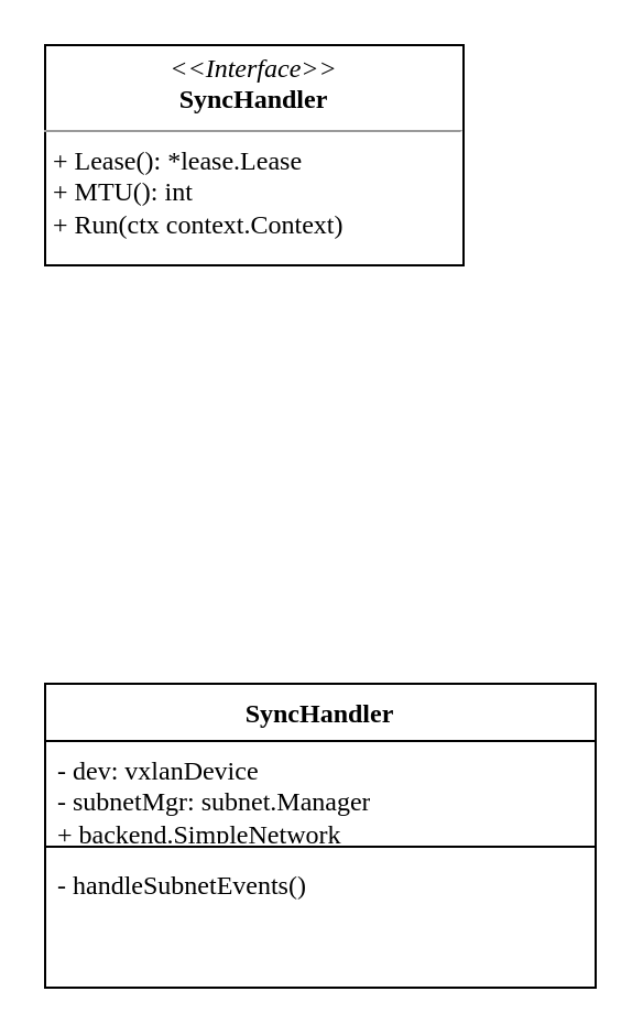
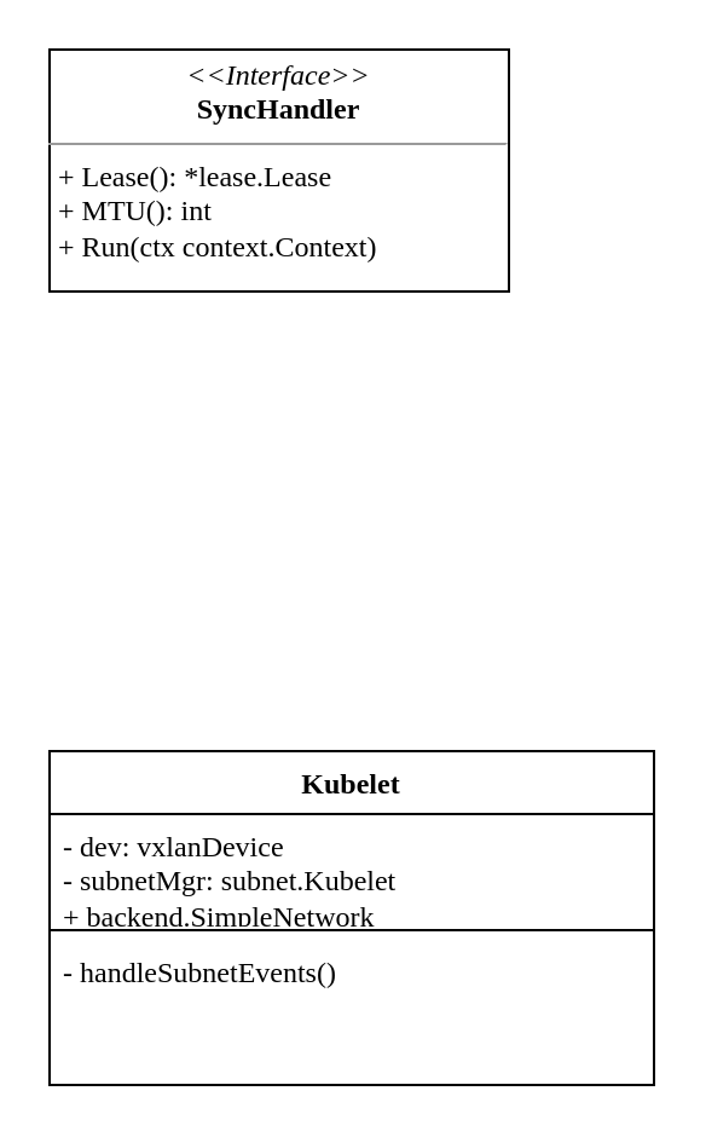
- <mxCell id="2" value="SyncHandler" style="swimlane;fontStyle=1;align=center;verticalAlign=top;childLayout=stackLayout;horizontal=1;startSize=26;horizontalStack=0;resizeParent=1;resizeParentMax=0;resizeLast=0;collapsible=1;marginBottom=0;whiteSpace=wrap;html=1;fontFamily=Tahoma;" parent="1" vertex="1"><mxGeometry x="20" y="310" width="250" height="138" as="geometry" /></mxCell>
+ <mxCell id="2" value="Kubelet" style="swimlane;fontStyle=1;align=center;verticalAlign=top;childLayout=stackLayout;horizontal=1;startSize=26;horizontalStack=0;resizeParent=1;resizeParentMax=0;resizeLast=0;collapsible=1;marginBottom=0;whiteSpace=wrap;html=1;fontFamily=Tahoma;" parent="1" vertex="1"><mxGeometry x="20" y="310" width="250" height="138" as="geometry" /></mxCell>
- <mxCell id="3" value="- dev:&amp;nbsp;vxlanDevice&lt;br&gt;-&amp;nbsp;subnetMgr: subnet.Manager&lt;br&gt;+ backend.SimpleNetwork" style="text;strokeColor=none;fillColor=none;align=left;verticalAlign=top;spacingLeft=4;spacingRight=4;overflow=hidden;rotatable=0;points=[[0,0.5],[1,0.5]];portConstraint=eastwest;whiteSpace=wrap;html=1;fontFamily=Tahoma;" parent="2" vertex="1"><mxGeometry y="26" width="250" height="44" as="geometry" /></mxCell>
+ <mxCell id="3" value="- dev:&amp;nbsp;vxlanDevice&lt;br&gt;-&amp;nbsp;subnetMgr: subnet.Kubelet&lt;br&gt;+ backend.SimpleNetwork" style="text;strokeColor=none;fillColor=none;align=left;verticalAlign=top;spacingLeft=4;spacingRight=4;overflow=hidden;rotatable=0;points=[[0,0.5],[1,0.5]];portConstraint=eastwest;whiteSpace=wrap;html=1;fontFamily=Tahoma;" parent="2" vertex="1"><mxGeometry y="26" width="250" height="44" as="geometry" /></mxCell>
